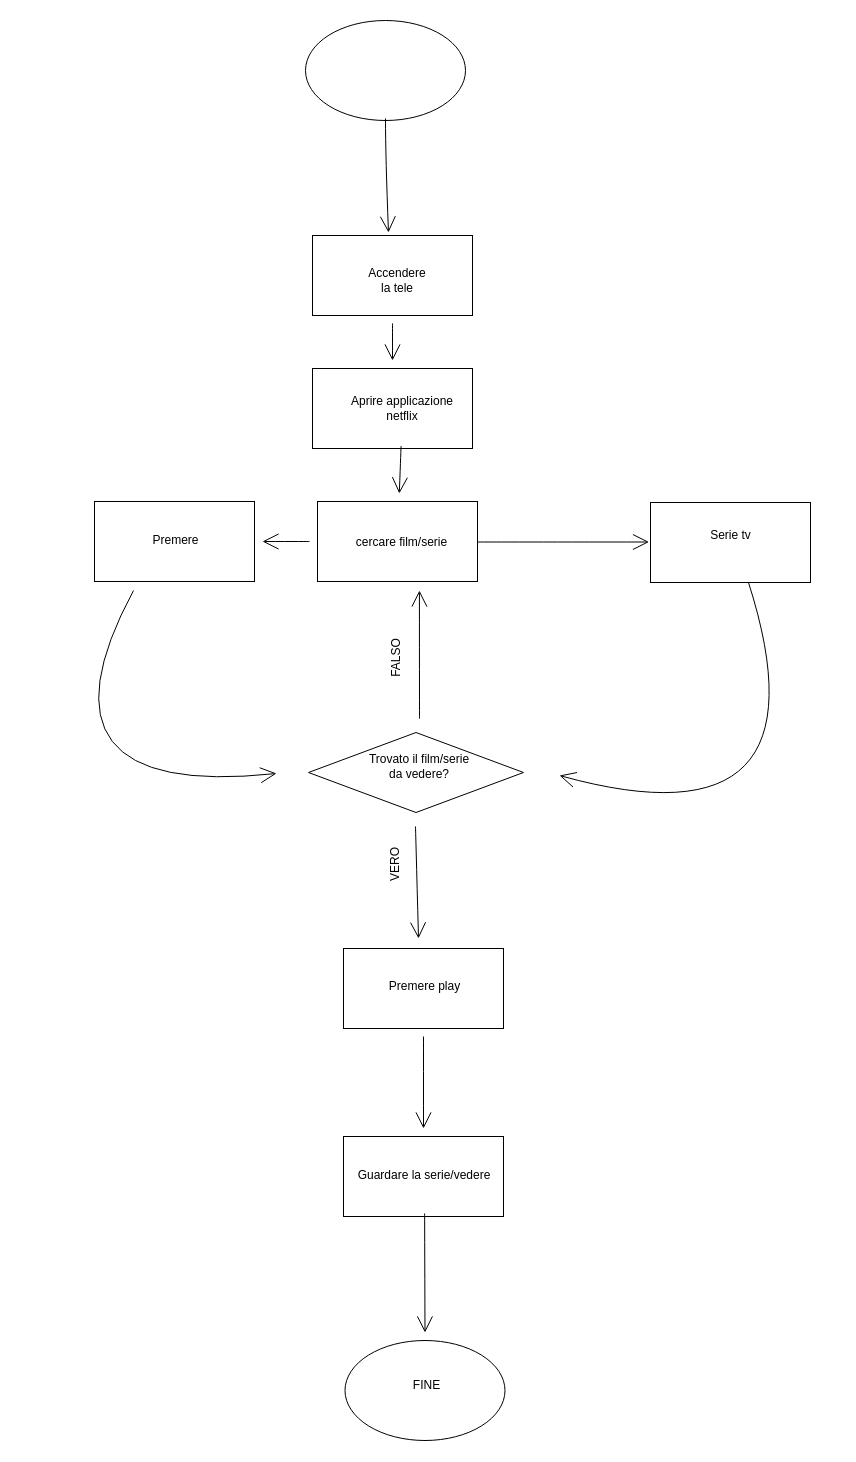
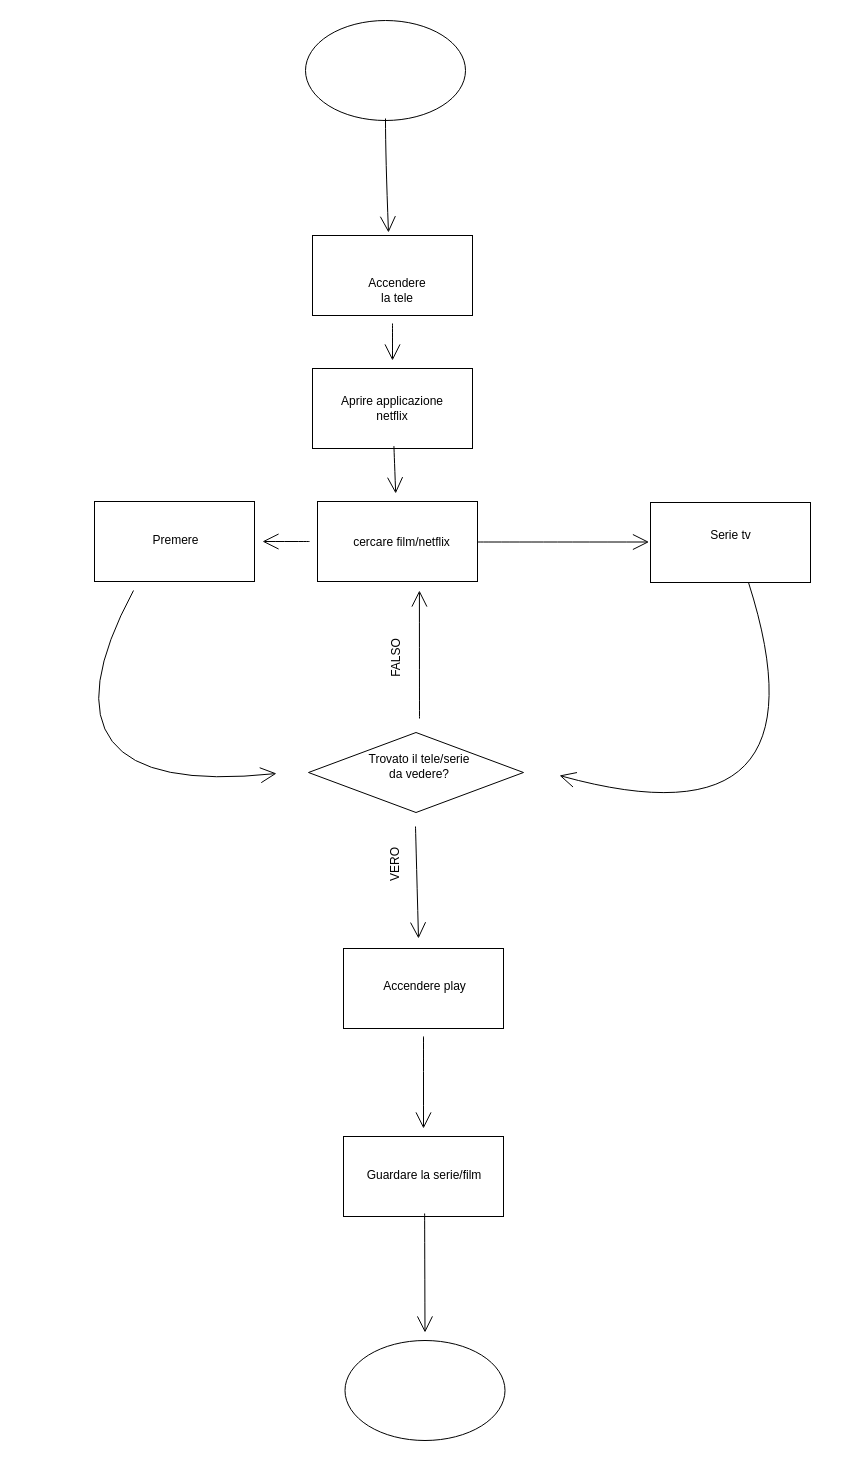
- <mxCell id="6" value="Accendere la tele" style="text;strokeColor=none;fillColor=none;html=1;align=center;verticalAlign=middle;whiteSpace=wrap;rounded=0;hachureGap=4;" vertex="1" parent="1"><mxGeometry x="367" y="265" width="60" height="30" as="geometry" /></mxCell>
+ <mxCell id="6" value="Accendere la tele" style="text;strokeColor=none;fillColor=none;html=1;align=center;verticalAlign=middle;whiteSpace=wrap;rounded=0;hachureGap=4;" vertex="1" parent="1"><mxGeometry x="367" y="275" width="60" height="30" as="geometry" /></mxCell>
- <mxCell id="9" value="Aprire applicazione netflix" style="text;strokeColor=none;fillColor=none;html=1;align=center;verticalAlign=middle;whiteSpace=wrap;rounded=0;hachureGap=4;" vertex="1" parent="1"><mxGeometry x="344" y="378.5" width="116" height="59" as="geometry" /></mxCell>
+ <mxCell id="9" value="Aprire applicazione netflix" style="text;strokeColor=none;fillColor=none;html=1;align=center;verticalAlign=middle;whiteSpace=wrap;rounded=0;hachureGap=4;" vertex="1" parent="1"><mxGeometry x="334" y="378.5" width="116" height="59" as="geometry" /></mxCell>
- <mxCell id="13" value="cercare film/serie" style="text;strokeColor=none;fillColor=none;html=1;align=center;verticalAlign=middle;whiteSpace=wrap;rounded=0;hachureGap=4;" vertex="1" parent="1"><mxGeometry x="334" y="501" width="135" height="81" as="geometry" /></mxCell>
+ <mxCell id="13" value="cercare film/netflix" style="text;strokeColor=none;fillColor=none;html=1;align=center;verticalAlign=middle;whiteSpace=wrap;rounded=0;hachureGap=4;" vertex="1" parent="1"><mxGeometry x="334" y="501" width="135" height="81" as="geometry" /></mxCell>
- <mxCell id="22" value="Trovato il film/serie da vedere?" style="text;strokeColor=none;fillColor=none;html=1;align=center;verticalAlign=middle;whiteSpace=wrap;rounded=0;hachureGap=4;" vertex="1" parent="1"><mxGeometry x="362" y="732" width="114" height="68" as="geometry" /></mxCell>
+ <mxCell id="22" value="Trovato il tele/serie da vedere?" style="text;strokeColor=none;fillColor=none;html=1;align=center;verticalAlign=middle;whiteSpace=wrap;rounded=0;hachureGap=4;" vertex="1" parent="1"><mxGeometry x="362" y="732" width="114" height="68" as="geometry" /></mxCell>
- <mxCell id="28" value="Premere play" style="text;strokeColor=none;fillColor=none;html=1;align=center;verticalAlign=middle;whiteSpace=wrap;rounded=0;hachureGap=4;" vertex="1" parent="1"><mxGeometry x="349" y="953" width="151" height="66" as="geometry" /></mxCell>
+ <mxCell id="28" value="Accendere play" style="text;strokeColor=none;fillColor=none;html=1;align=center;verticalAlign=middle;whiteSpace=wrap;rounded=0;hachureGap=4;" vertex="1" parent="1"><mxGeometry x="349" y="953" width="151" height="66" as="geometry" /></mxCell>
- <mxCell id="31" value="Guardare la serie/vedere" style="text;strokeColor=none;fillColor=none;html=1;align=center;verticalAlign=middle;whiteSpace=wrap;rounded=0;hachureGap=4;" vertex="1" parent="1"><mxGeometry x="351" y="1144" width="146" height="61" as="geometry" /></mxCell>
+ <mxCell id="31" value="Guardare la serie/film" style="text;strokeColor=none;fillColor=none;html=1;align=center;verticalAlign=middle;whiteSpace=wrap;rounded=0;hachureGap=4;" vertex="1" parent="1"><mxGeometry x="351" y="1144" width="146" height="61" as="geometry" /></mxCell>
- <mxCell id="33" value="FINE" style="text;strokeColor=none;fillColor=none;html=1;align=center;verticalAlign=middle;whiteSpace=wrap;rounded=0;hachureGap=4;" vertex="1" parent="1"><mxGeometry x="371.5" y="1354" width="108.5" height="61" as="geometry" /></mxCell>
